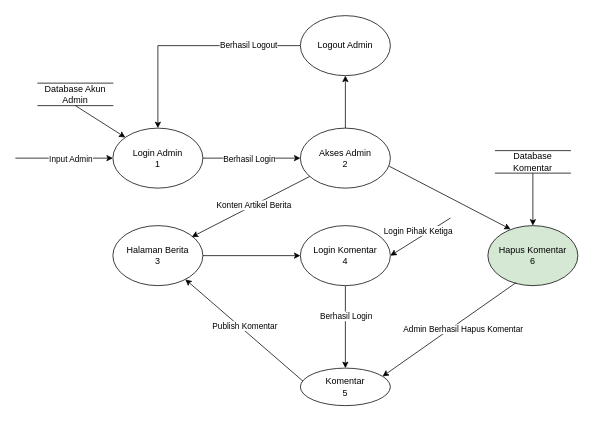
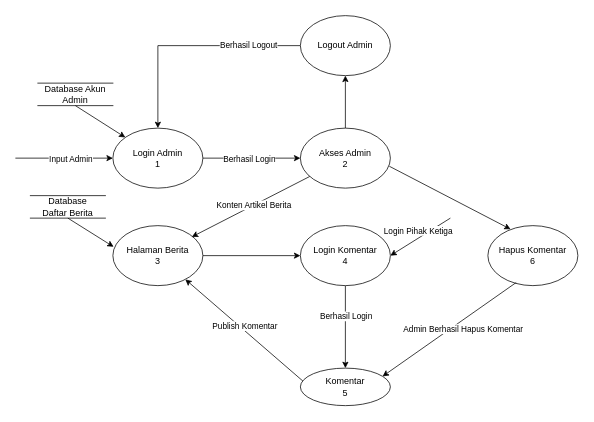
- <mxCell id="27" value="Database Komentar" style="html=1;dashed=0;whiteSpace=wrap;shape=partialRectangle;right=0;left=0;" vertex="1" parent="1"><mxGeometry x="660" y="200" width="100" height="30" as="geometry" /></mxCell>
+ <mxCell id="32" value="Database&lt;br&gt;Daftar Berita" style="html=1;dashed=0;whiteSpace=wrap;shape=partialRectangle;right=0;left=0;" vertex="1" parent="1"><mxGeometry x="40" y="260" width="100" height="30" as="geometry" /></mxCell>
- <mxCell id="26" style="edgeStyle=orthogonalEdgeStyle;rounded=0;orthogonalLoop=1;jettySize=auto;html=1;entryX=0.5;entryY=0;entryDx=0;entryDy=0;" edge="1" parent="1" source="27" target="28"><mxGeometry relative="1" as="geometry" /></mxCell>
+ <mxCell id="33" value="" style="endArrow=classic;html=1;rounded=0;entryX=0.008;entryY=0.353;entryDx=0;entryDy=0;entryPerimeter=0;exitX=0.5;exitY=1;exitDx=0;exitDy=0;" edge="1" parent="1" source="32" target="13"><mxGeometry width="50" height="50" relative="1" as="geometry"><mxPoint x="75" y="360" as="sourcePoint" /><mxPoint x="125" y="310" as="targetPoint" /></mxGeometry></mxCell>
- <mxCell id="28" value="Hapus Komentar&lt;br&gt;6" style="ellipse;whiteSpace=wrap;html=1;fillColor=#d5e8d4;" vertex="1" parent="1"><mxGeometry x="650" y="300" width="120" height="80" as="geometry" /></mxCell>
+ <mxCell id="28" value="Hapus Komentar&lt;br&gt;6" style="ellipse;whiteSpace=wrap;html=1;" vertex="1" parent="1"><mxGeometry x="650" y="300" width="120" height="80" as="geometry" /></mxCell>
